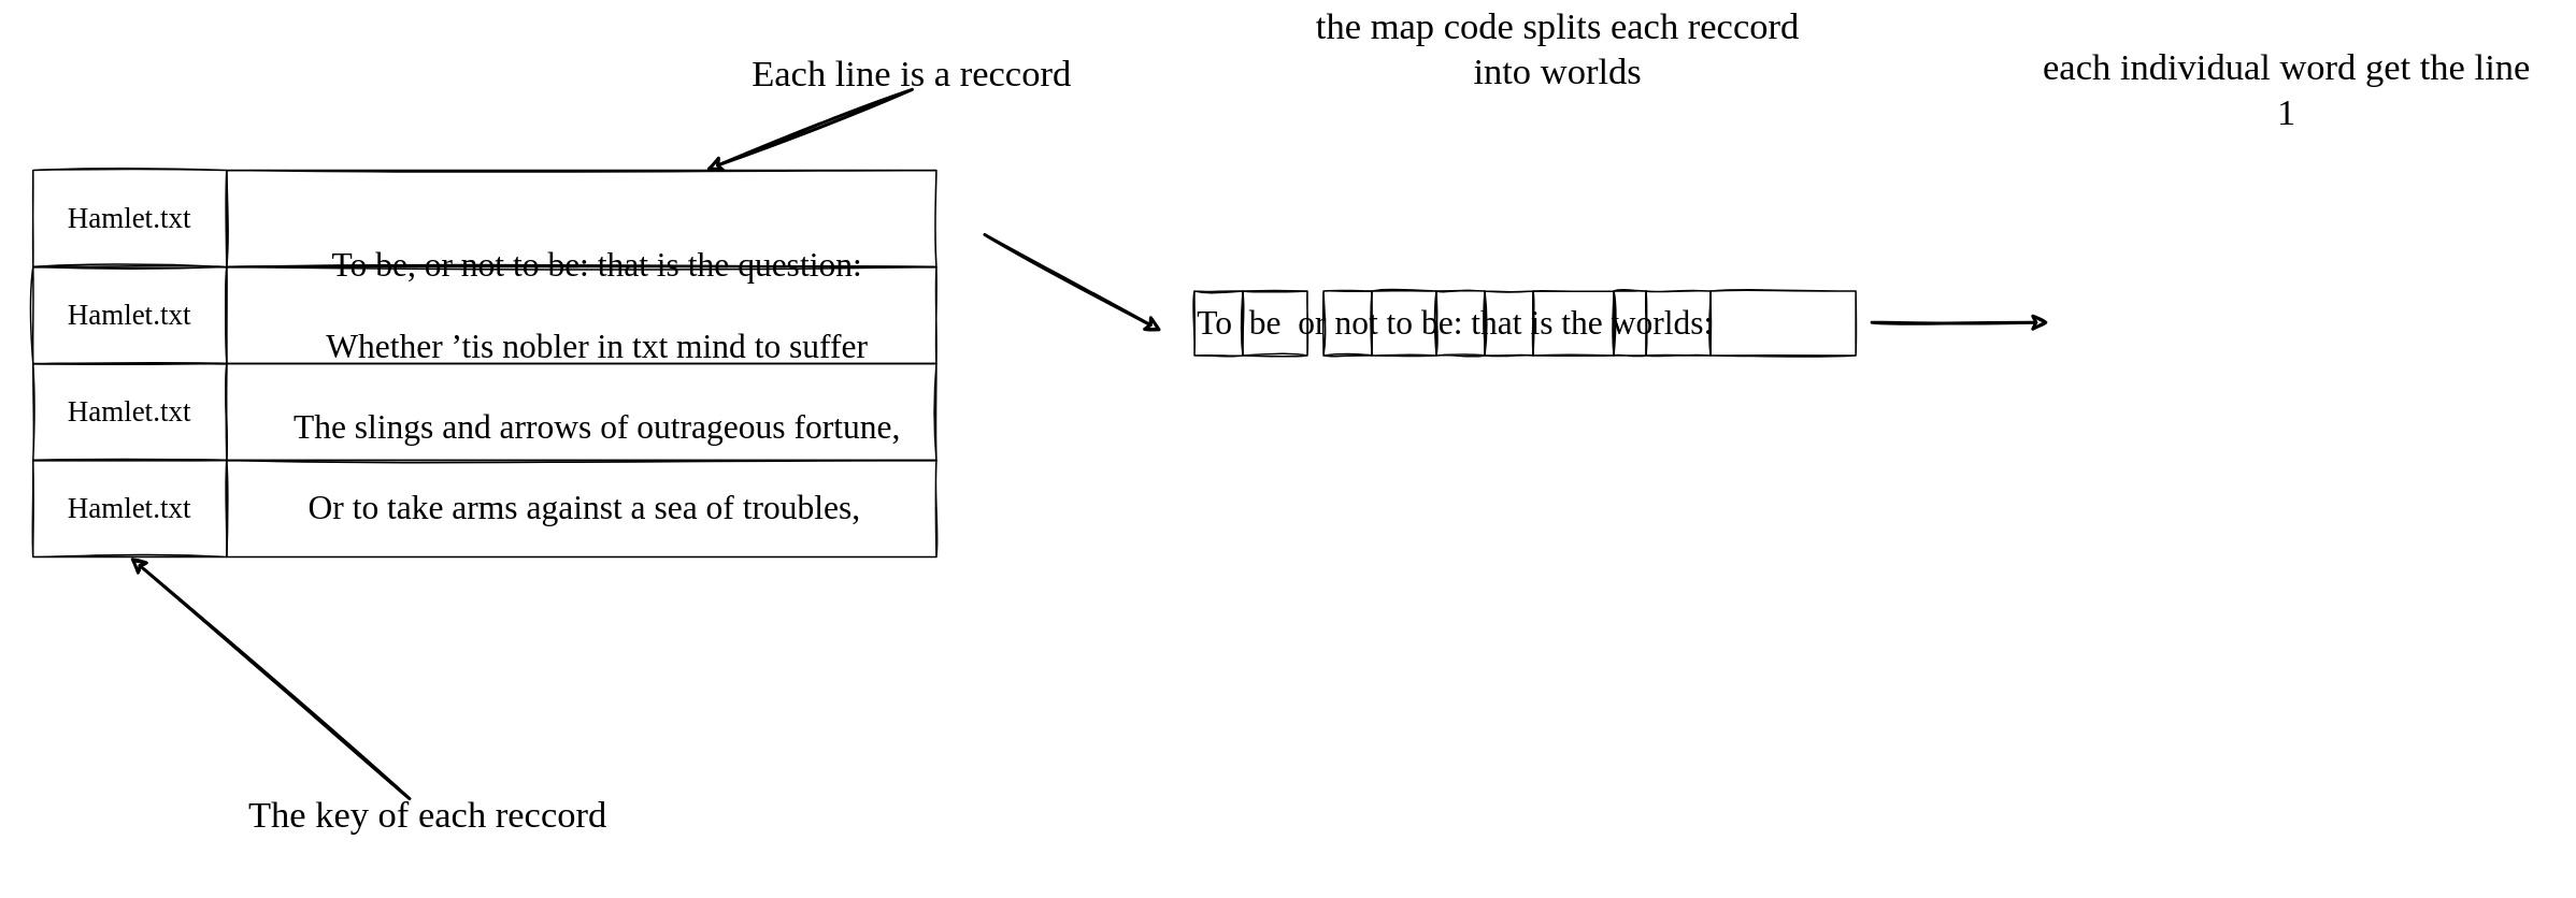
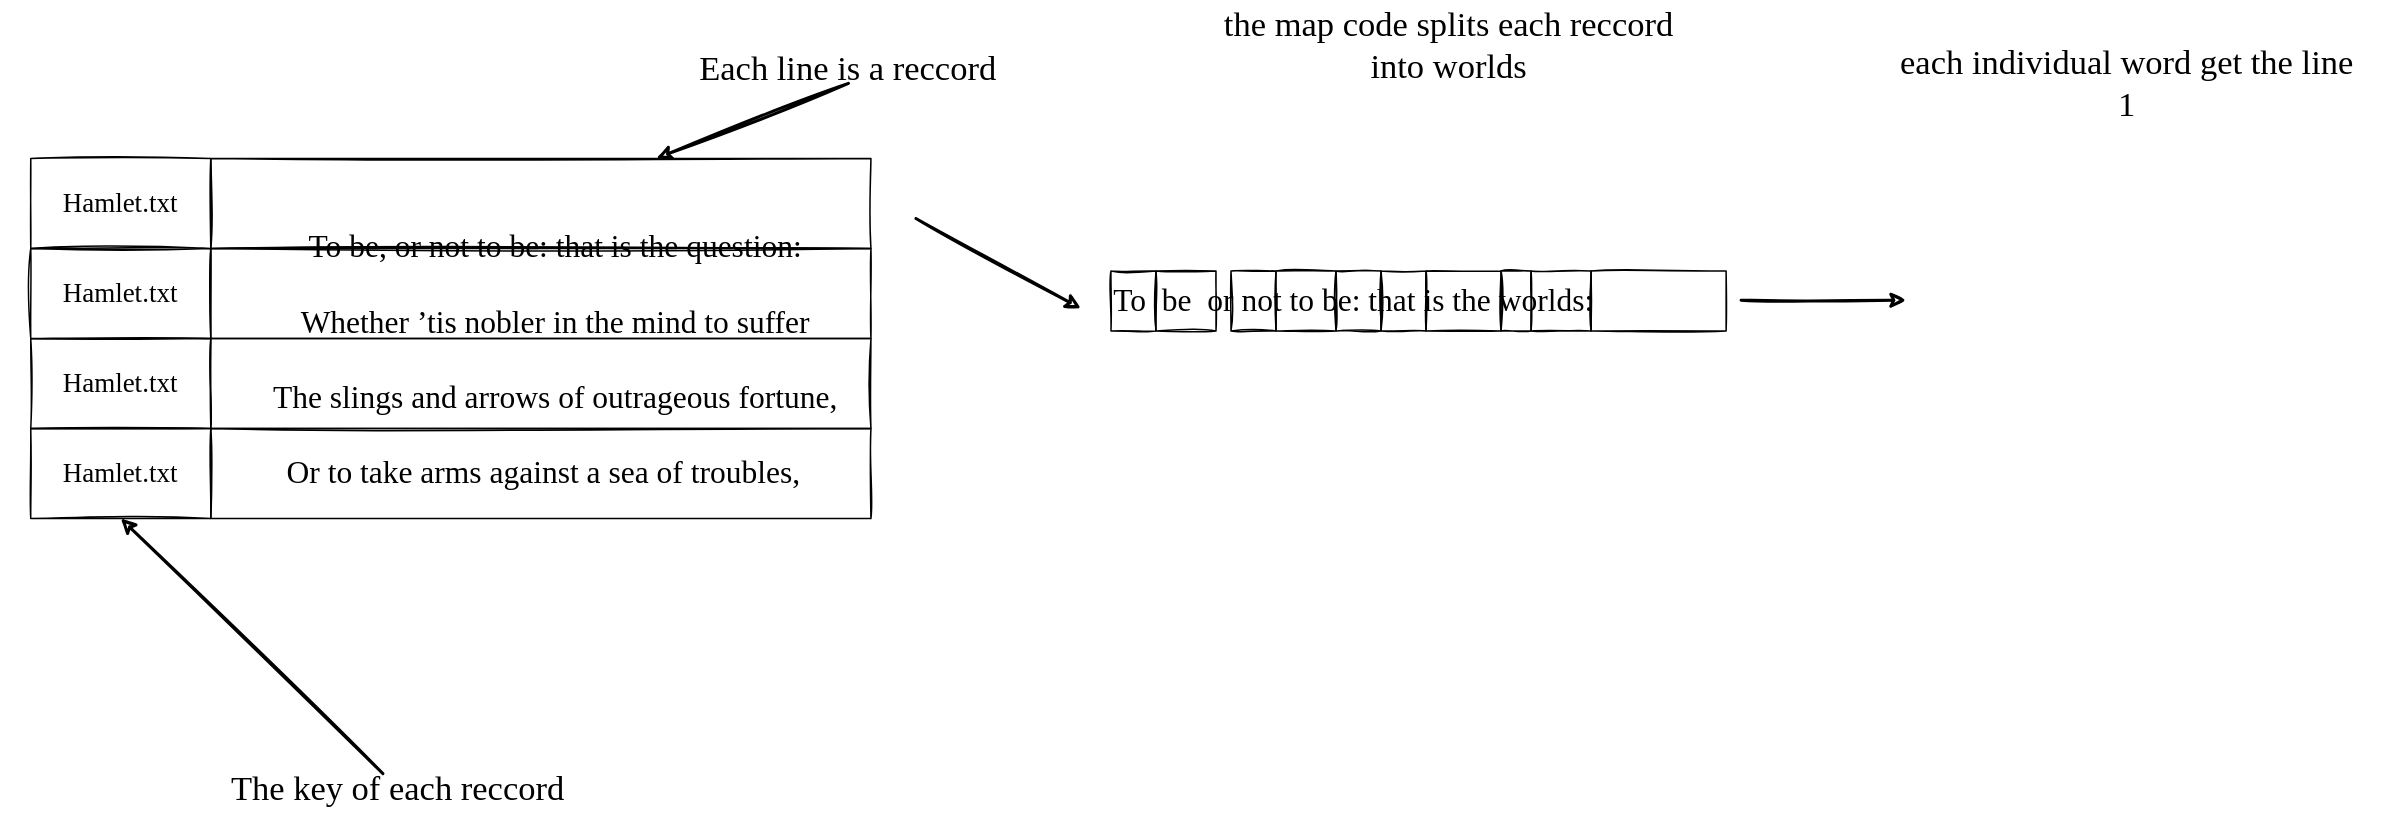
- <mxCell id="2" value="&lt;font face=&quot;Architects Daughter&quot; style=&quot;font-size: 21px&quot;&gt;To be, or not to be: that is the question:&#09; &lt;br&gt;&lt;br&gt;Whether ’tis nobler in txt mind to suffer&#09; &lt;br&gt;&lt;br&gt;The slings and arrows of outrageous fortune,&lt;br&gt;&lt;br&gt;Or to take arms against a sea of troubles,&amp;nbsp; &amp;nbsp;&lt;/font&gt;" style="text;html=1;strokeColor=none;fillColor=none;align=center;verticalAlign=middle;whiteSpace=wrap;rounded=0;" vertex="1" parent="1"><mxGeometry x="150" y="165" width="440" height="150" as="geometry" /></mxCell>
+ <mxCell id="2" value="&lt;font face=&quot;Architects Daughter&quot; style=&quot;font-size: 21px&quot;&gt;To be, or not to be: that is the question:&#09; &lt;br&gt;&lt;br&gt;Whether ’tis nobler in the mind to suffer&#09; &lt;br&gt;&lt;br&gt;The slings and arrows of outrageous fortune,&lt;br&gt;&lt;br&gt;Or to take arms against a sea of troubles,&amp;nbsp; &amp;nbsp;&lt;/font&gt;" style="text;html=1;strokeColor=none;fillColor=none;align=center;verticalAlign=middle;whiteSpace=wrap;rounded=0;" vertex="1" parent="1"><mxGeometry x="150" y="165" width="440" height="150" as="geometry" /></mxCell>
- <mxCell id="28" value="&lt;font style=&quot;font-size: 23px&quot; face=&quot;Architects Daughter&quot;&gt;The key of each reccord&lt;/font&gt;" style="text;html=1;strokeColor=none;fillColor=none;align=center;verticalAlign=middle;whiteSpace=wrap;rounded=0;sketch=1;" vertex="1" parent="1"><mxGeometry x="100" y="495" width="330" height="20" as="geometry" /></mxCell>
+ <mxCell id="28" value="&lt;font style=&quot;font-size: 23px&quot; face=&quot;Architects Daughter&quot;&gt;The key of each reccord&lt;/font&gt;" style="text;html=1;strokeColor=none;fillColor=none;align=center;verticalAlign=middle;whiteSpace=wrap;rounded=0;sketch=1;" vertex="1" parent="1"><mxGeometry x="100" y="515" width="330" height="20" as="geometry" /></mxCell>
